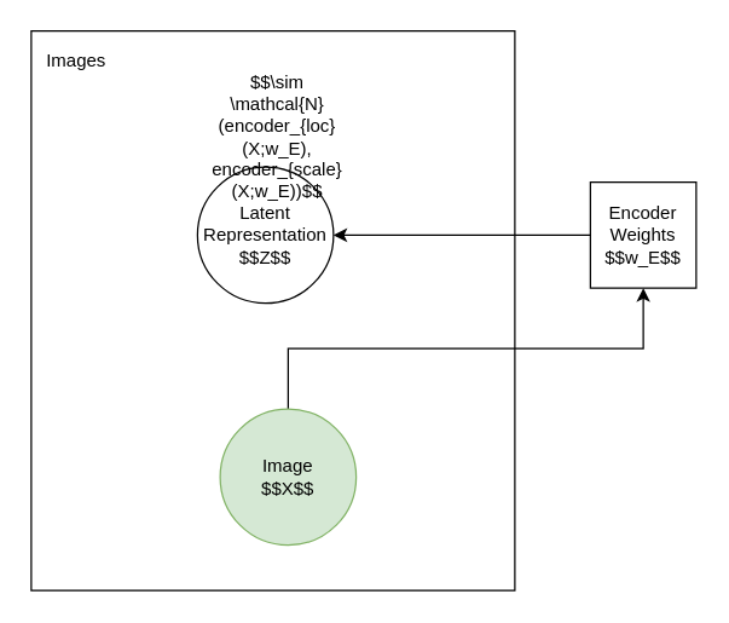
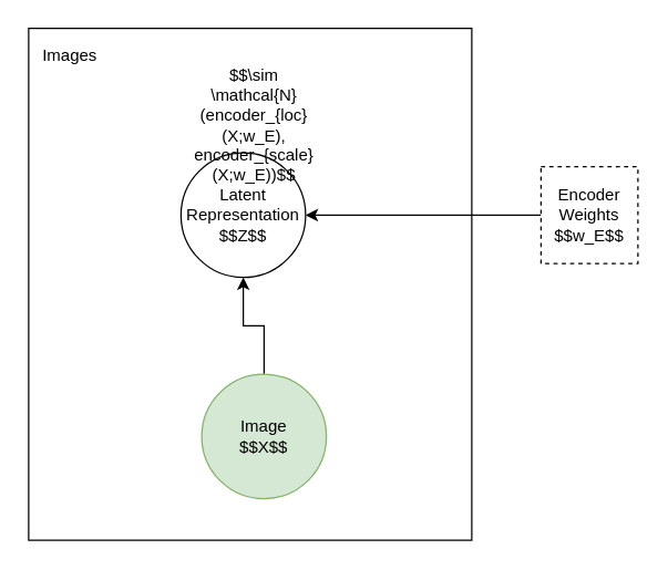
- <mxCell id="8" value="Encoder Weights $$w_E$$" style="whiteSpace=wrap;html=1;aspect=fixed;" parent="1" vertex="1"><mxGeometry x="390" y="120" width="70" height="70" as="geometry" /></mxCell>
+ <mxCell id="8" value="Encoder Weights $$w_E$$" style="whiteSpace=wrap;html=1;aspect=fixed;dashed=1;" parent="1" vertex="1"><mxGeometry x="390" y="120" width="70" height="70" as="geometry" /></mxCell>
- <mxCell id="4" style="edgeStyle=orthogonalEdgeStyle;rounded=0;orthogonalLoop=1;jettySize=auto;html=1;exitX=0.5;exitY=0;exitDx=0;exitDy=0;" edge="1" parent="1" source="5" target="8"><mxGeometry relative="1" as="geometry" /></mxCell>
+ <mxCell id="4" style="edgeStyle=orthogonalEdgeStyle;rounded=0;orthogonalLoop=1;jettySize=auto;html=1;exitX=0.5;exitY=0;exitDx=0;exitDy=0;entryX=0.5;entryY=1;entryDx=0;entryDy=0;" edge="1" parent="1" source="5" target="3"><mxGeometry relative="1" as="geometry" /></mxCell>
